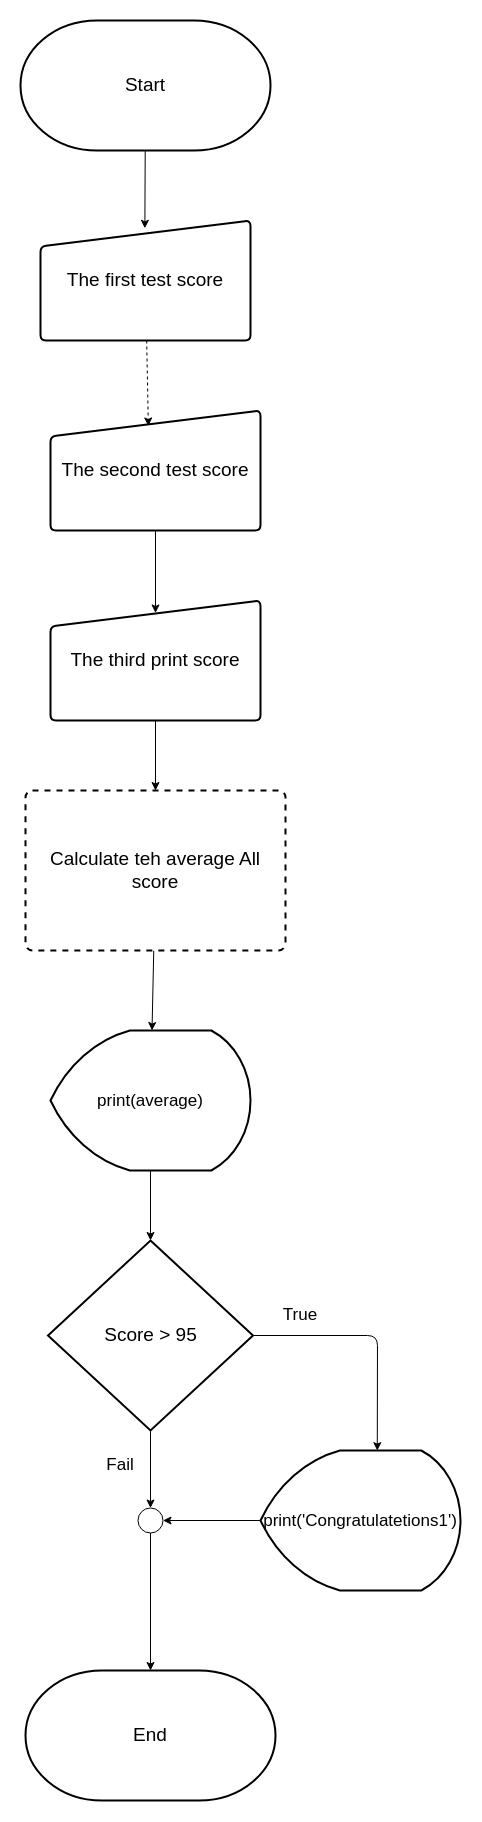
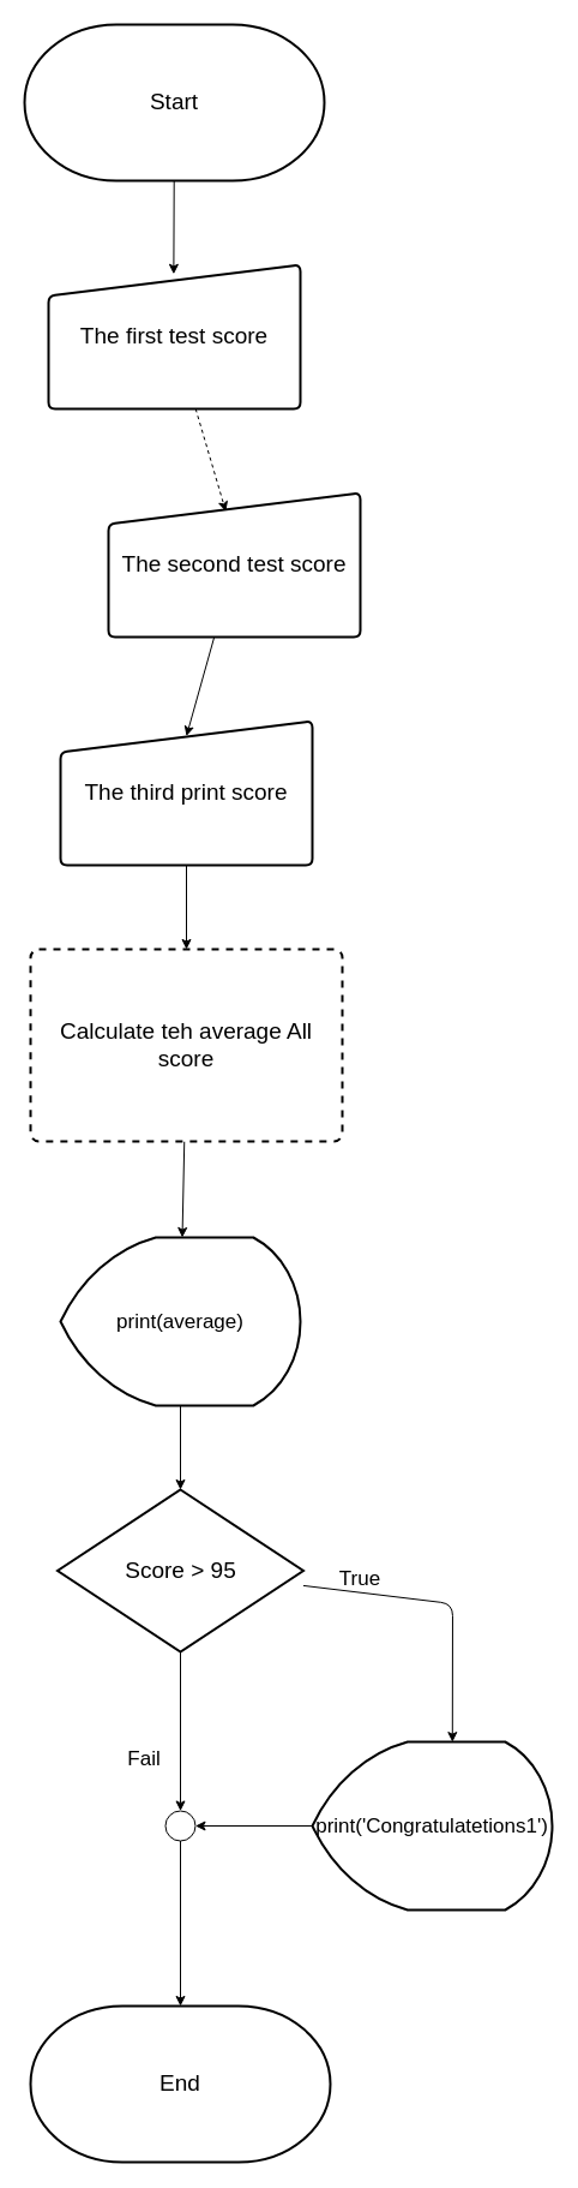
- <mxCell id="7" value="The second test score" style="html=1;strokeWidth=2;shape=manualInput;whiteSpace=wrap;rounded=1;size=26;arcSize=11;fontSize=19;" parent="1" vertex="1"><mxGeometry x="50" y="410" width="210" height="120" as="geometry" /></mxCell>
+ <mxCell id="7" value="The second test score" style="html=1;strokeWidth=2;shape=manualInput;whiteSpace=wrap;rounded=1;size=26;arcSize=11;fontSize=19;" parent="1" vertex="1"><mxGeometry x="90" y="410" width="210" height="120" as="geometry" /></mxCell>
- <mxCell id="14" value="Score &amp;gt; 95" style="strokeWidth=2;html=1;shape=mxgraph.flowchart.decision;whiteSpace=wrap;fontSize=19;" parent="1" vertex="1"><mxGeometry x="47.5" y="1240" width="205" height="190" as="geometry" /></mxCell>
+ <mxCell id="14" value="Score &amp;gt; 95" style="strokeWidth=2;html=1;shape=mxgraph.flowchart.decision;whiteSpace=wrap;fontSize=19;" parent="1" vertex="1"><mxGeometry x="47.5" y="1240" width="205" height="135" as="geometry" /></mxCell>
